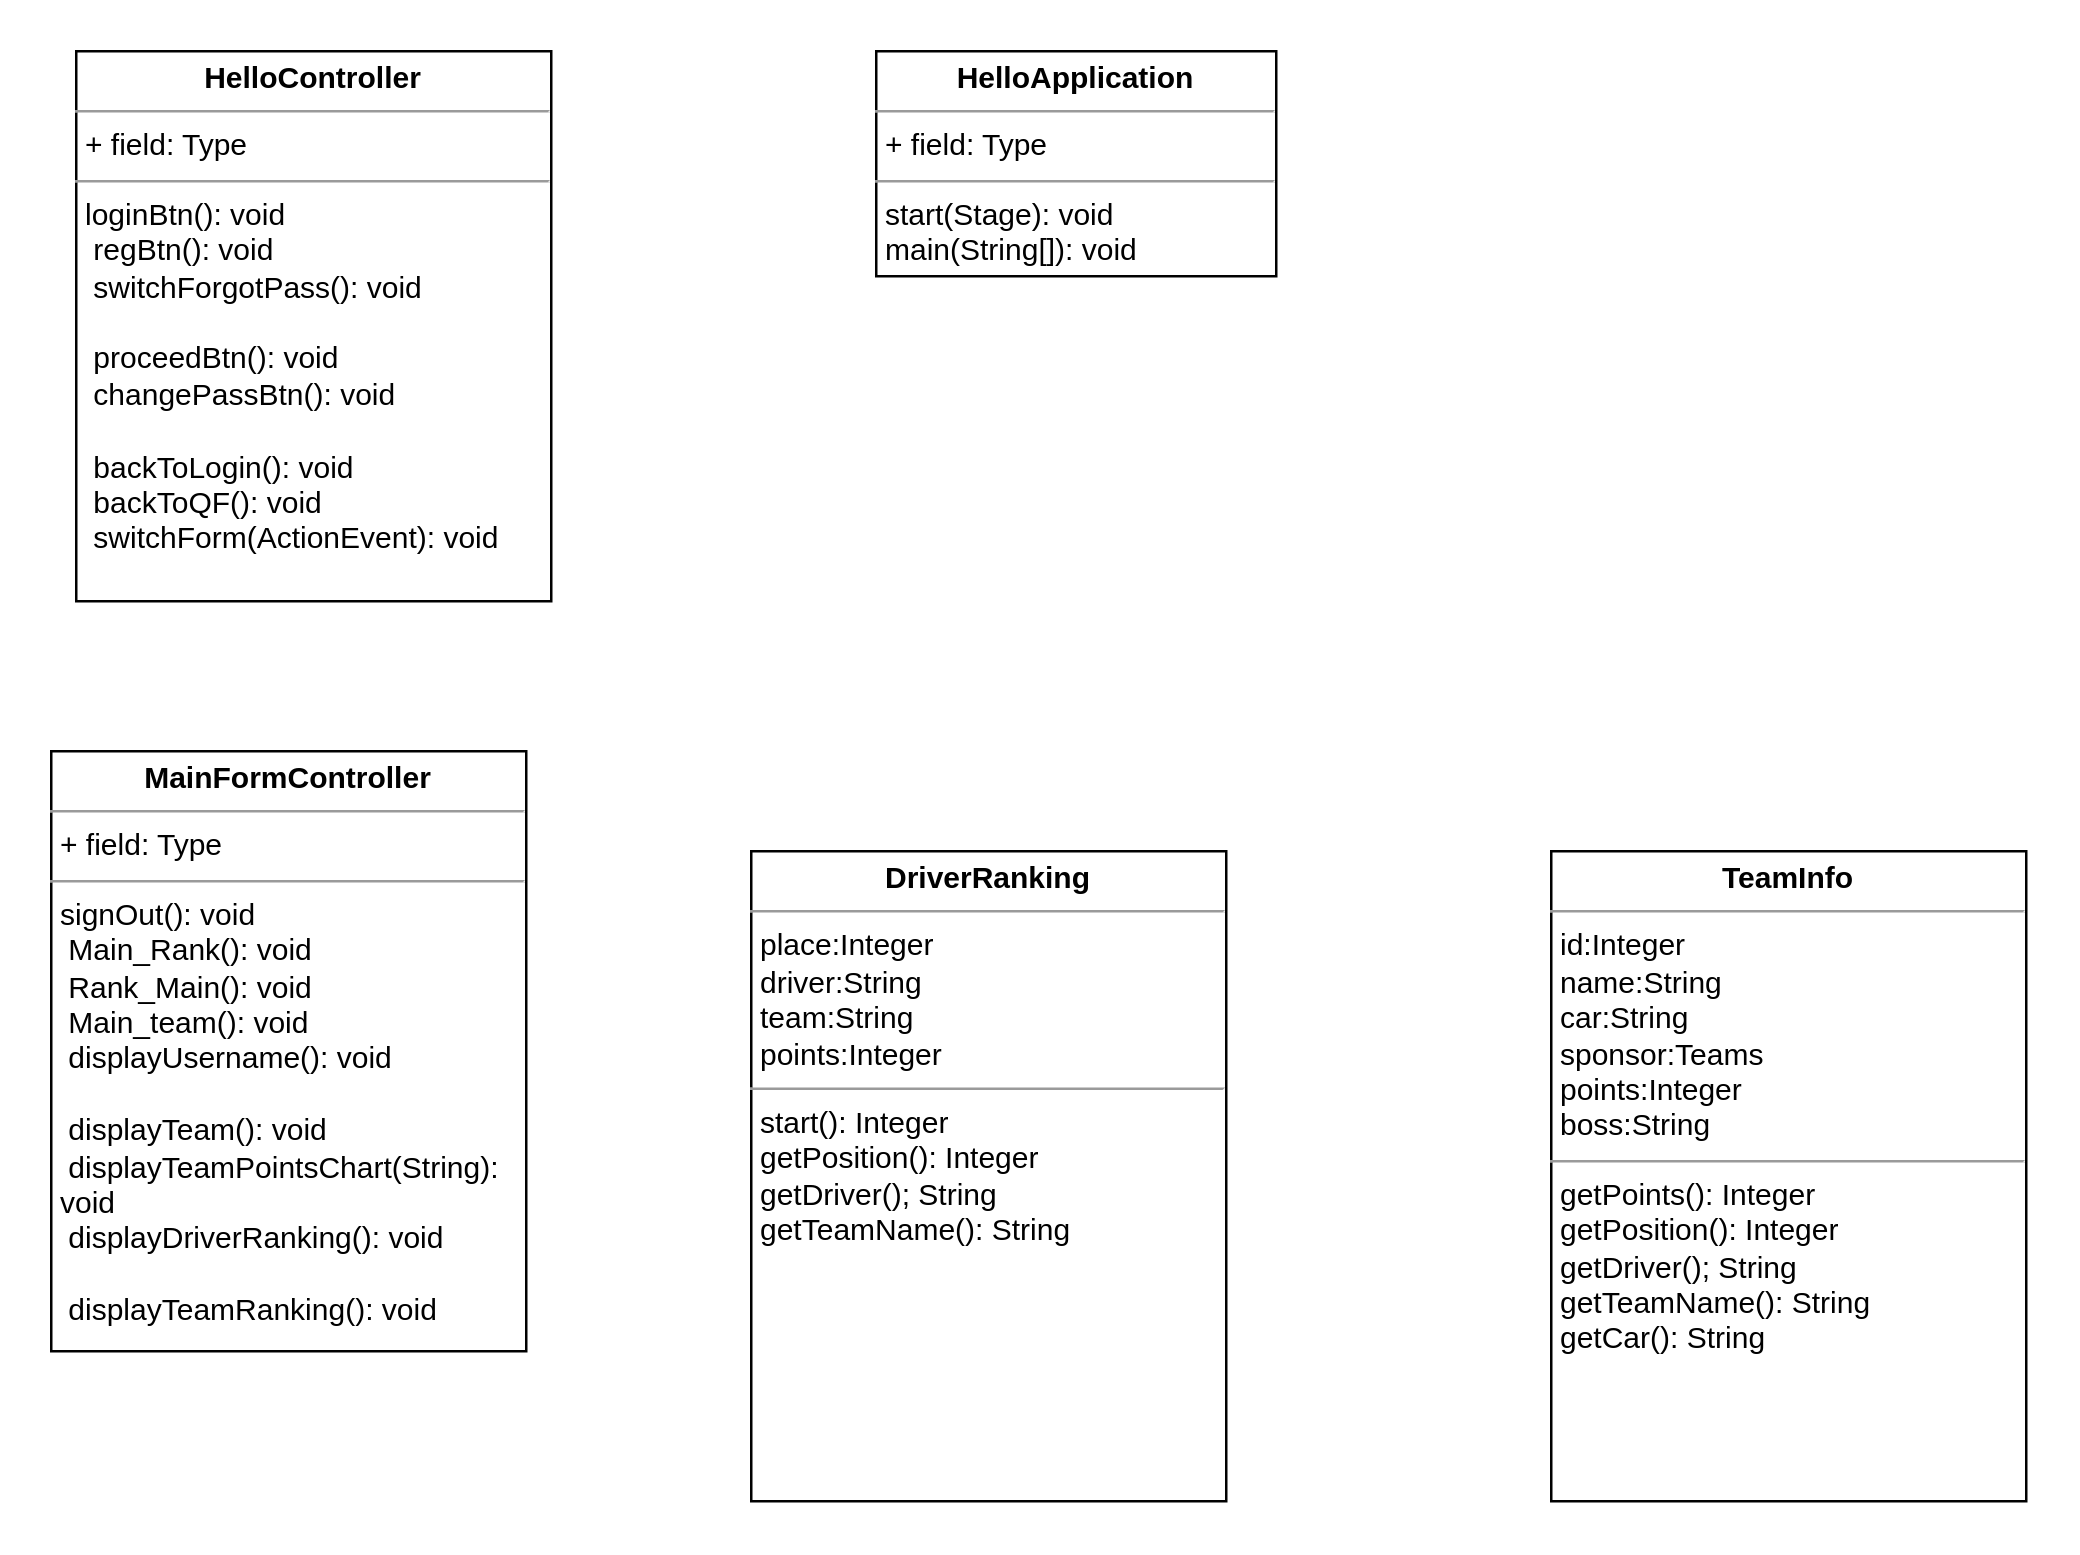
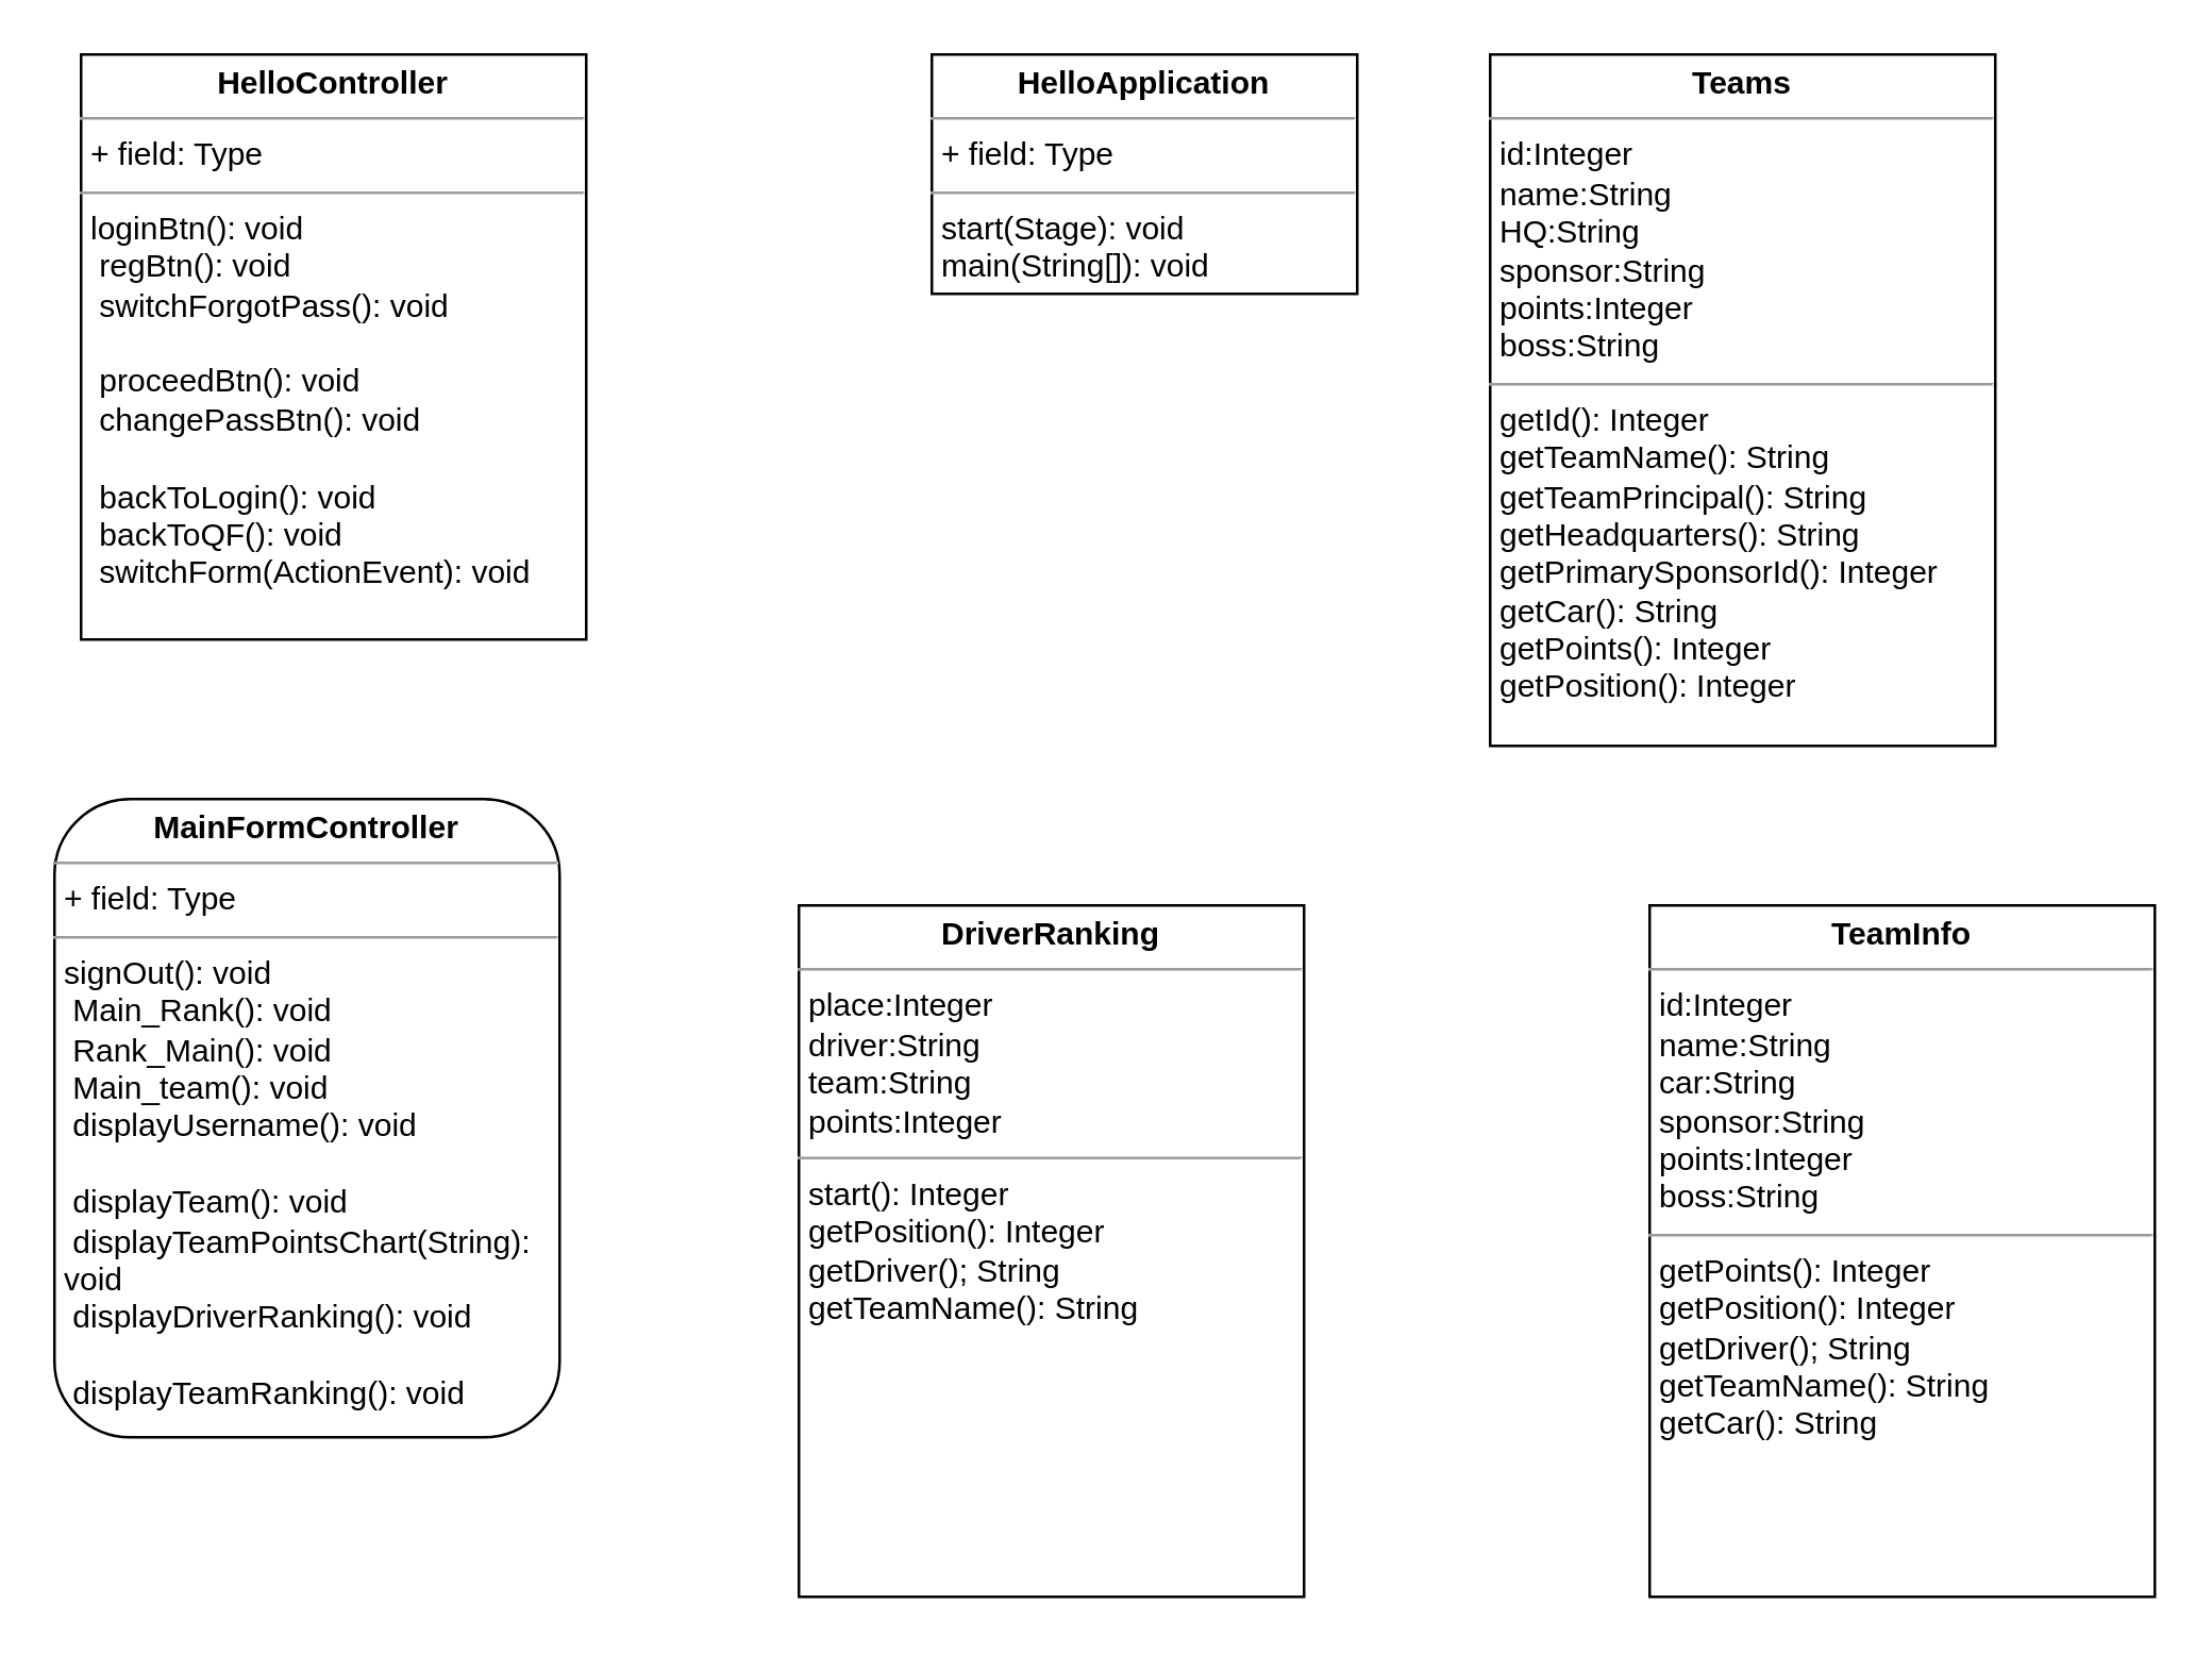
+ <mxCell id="3" value="&lt;p style=&quot;margin:0px;margin-top:4px;text-align:center;&quot;&gt;&lt;b&gt;Teams&lt;/b&gt;&lt;/p&gt;&lt;hr size=&quot;1&quot;&gt;&lt;p style=&quot;margin:0px;margin-left:4px;&quot;&gt;id:Integer&lt;/p&gt;&lt;p style=&quot;margin:0px;margin-left:4px;&quot;&gt;name:String&lt;/p&gt;&lt;p style=&quot;margin:0px;margin-left:4px;&quot;&gt;HQ:String&lt;/p&gt;&lt;p style=&quot;margin:0px;margin-left:4px;&quot;&gt;sponsor:String&lt;/p&gt;&lt;p style=&quot;margin:0px;margin-left:4px;&quot;&gt;points:Integer&lt;/p&gt;&lt;p style=&quot;margin:0px;margin-left:4px;&quot;&gt;boss:String&lt;/p&gt;&lt;hr size=&quot;1&quot;&gt;&lt;p style=&quot;margin:0px;margin-left:4px;&quot;&gt;getId(): Integer&amp;nbsp; &amp;nbsp; &amp;nbsp; &amp;nbsp; &amp;nbsp; &amp;nbsp; &amp;nbsp; &amp;nbsp; &amp;nbsp; &amp;nbsp; &amp;nbsp; &amp;nbsp;&lt;/p&gt;&lt;p style=&quot;margin:0px;margin-left:4px;&quot;&gt;getTeamName(): String&amp;nbsp; &amp;nbsp; &amp;nbsp; &lt;span style=&quot;background-color: initial;&quot;&gt;getTeamPrincipal(): String&amp;nbsp; &amp;nbsp; &lt;/span&gt;&lt;span style=&quot;background-color: initial;&quot;&gt;getHeadquarters(): String&amp;nbsp; &lt;/span&gt;&lt;span style=&quot;background-color: initial;&quot;&gt;getPrimarySponsorId(): Integer&amp;nbsp; &amp;nbsp; &lt;/span&gt;&lt;span style=&quot;background-color: initial;&quot;&gt;getCar(): String&amp;nbsp; &amp;nbsp; &amp;nbsp; &amp;nbsp; &amp;nbsp; &amp;nbsp; &amp;nbsp; &amp;nbsp; &amp;nbsp; &amp;nbsp; &amp;nbsp; &amp;nbsp; &amp;nbsp;&lt;/span&gt;&lt;/p&gt;&lt;p style=&quot;margin:0px;margin-left:4px;&quot;&gt;getPoints(): Integer&amp;nbsp; &amp;nbsp; &amp;nbsp; &amp;nbsp; &amp;nbsp; &amp;nbsp; &amp;nbsp; &amp;nbsp; &amp;nbsp; &amp;nbsp; &amp;nbsp;&lt;/p&gt;&lt;p style=&quot;margin:0px;margin-left:4px;&quot;&gt;getPosition(): Integer&lt;/p&gt;" style="verticalAlign=top;align=left;overflow=fill;fontSize=12;fontFamily=Helvetica;html=1;whiteSpace=wrap;" vertex="1" parent="1"><mxGeometry x="560" y="20" width="190" height="260" as="geometry" /></mxCell>
- <mxCell id="7" value="&lt;p style=&quot;margin:0px;margin-top:4px;text-align:center;&quot;&gt;&lt;b&gt;MainFormController&lt;/b&gt;&lt;/p&gt;&lt;hr size=&quot;1&quot;&gt;&lt;p style=&quot;margin:0px;margin-left:4px;&quot;&gt;+ field: Type&lt;/p&gt;&lt;hr size=&quot;1&quot;&gt;&lt;p style=&quot;margin:0px;margin-left:4px;&quot;&gt;signOut(): void&amp;nbsp; &amp;nbsp; &amp;nbsp; &amp;nbsp; &amp;nbsp; &amp;nbsp; &amp;nbsp; &amp;nbsp; &amp;nbsp; &amp;nbsp; &amp;nbsp; &amp;nbsp; &amp;nbsp;&amp;nbsp;&lt;/p&gt;&lt;p style=&quot;margin:0px;margin-left:4px;&quot;&gt;&amp;nbsp;Main_Rank(): void&amp;nbsp; &amp;nbsp; &amp;nbsp; &amp;nbsp; &amp;nbsp; &amp;nbsp; &amp;nbsp; &amp;nbsp; &amp;nbsp; &amp;nbsp; &amp;nbsp; &amp;nbsp;&amp;nbsp;&lt;/p&gt;&lt;p style=&quot;margin:0px;margin-left:4px;&quot;&gt;&amp;nbsp;Rank_Main(): void&amp;nbsp; &amp;nbsp; &amp;nbsp; &amp;nbsp; &amp;nbsp; &amp;nbsp; &amp;nbsp; &amp;nbsp; &amp;nbsp; &amp;nbsp; &amp;nbsp; &amp;nbsp;&amp;nbsp;&lt;/p&gt;&lt;p style=&quot;margin:0px;margin-left:4px;&quot;&gt;&amp;nbsp;Main_team(): void&amp;nbsp; &amp;nbsp; &amp;nbsp; &amp;nbsp; &amp;nbsp; &amp;nbsp; &amp;nbsp; &amp;nbsp; &amp;nbsp; &amp;nbsp; &amp;nbsp; &amp;nbsp;&amp;nbsp;&lt;/p&gt;&lt;p style=&quot;margin:0px;margin-left:4px;&quot;&gt;&amp;nbsp;displayUsername(): void&amp;nbsp; &amp;nbsp; &amp;nbsp; &amp;nbsp; &amp;nbsp; &amp;nbsp; &amp;nbsp; &amp;nbsp; &amp;nbsp;&amp;nbsp;&lt;/p&gt;&lt;p style=&quot;margin:0px;margin-left:4px;&quot;&gt;&amp;nbsp;displayTeam(): void&amp;nbsp; &amp;nbsp; &amp;nbsp; &amp;nbsp; &amp;nbsp; &amp;nbsp; &amp;nbsp; &amp;nbsp; &amp;nbsp; &amp;nbsp; &amp;nbsp;&amp;nbsp;&lt;/p&gt;&lt;p style=&quot;margin:0px;margin-left:4px;&quot;&gt;&amp;nbsp;displayTeamPointsChart(String): void&amp;nbsp; &amp;nbsp;&amp;nbsp;&lt;/p&gt;&lt;p style=&quot;margin:0px;margin-left:4px;&quot;&gt;&amp;nbsp;displayDriverRanking(): void&amp;nbsp; &amp;nbsp; &amp;nbsp; &amp;nbsp; &amp;nbsp; &amp;nbsp; &amp;nbsp;&lt;/p&gt;&lt;p style=&quot;margin:0px;margin-left:4px;&quot;&gt;&amp;nbsp;displayTeamRanking(): void&amp;nbsp; &amp;nbsp; &amp;nbsp; &amp;nbsp; &amp;nbsp; &amp;nbsp; &amp;nbsp; &amp;nbsp;&lt;/p&gt;&lt;p style=&quot;margin:0px;margin-left:4px;&quot;&gt;&amp;nbsp;initialize(URL, ResourceBundle): void&lt;/p&gt;" style="verticalAlign=top;align=left;overflow=fill;fontSize=12;fontFamily=Helvetica;html=1;whiteSpace=wrap;" vertex="1" parent="1"><mxGeometry x="20" y="300" width="190" height="240" as="geometry" /></mxCell>
+ <mxCell id="7" value="&lt;p style=&quot;margin:0px;margin-top:4px;text-align:center;&quot;&gt;&lt;b&gt;MainFormController&lt;/b&gt;&lt;/p&gt;&lt;hr size=&quot;1&quot;&gt;&lt;p style=&quot;margin:0px;margin-left:4px;&quot;&gt;+ field: Type&lt;/p&gt;&lt;hr size=&quot;1&quot;&gt;&lt;p style=&quot;margin:0px;margin-left:4px;&quot;&gt;signOut(): void&amp;nbsp; &amp;nbsp; &amp;nbsp; &amp;nbsp; &amp;nbsp; &amp;nbsp; &amp;nbsp; &amp;nbsp; &amp;nbsp; &amp;nbsp; &amp;nbsp; &amp;nbsp; &amp;nbsp;&amp;nbsp;&lt;/p&gt;&lt;p style=&quot;margin:0px;margin-left:4px;&quot;&gt;&amp;nbsp;Main_Rank(): void&amp;nbsp; &amp;nbsp; &amp;nbsp; &amp;nbsp; &amp;nbsp; &amp;nbsp; &amp;nbsp; &amp;nbsp; &amp;nbsp; &amp;nbsp; &amp;nbsp; &amp;nbsp;&amp;nbsp;&lt;/p&gt;&lt;p style=&quot;margin:0px;margin-left:4px;&quot;&gt;&amp;nbsp;Rank_Main(): void&amp;nbsp; &amp;nbsp; &amp;nbsp; &amp;nbsp; &amp;nbsp; &amp;nbsp; &amp;nbsp; &amp;nbsp; &amp;nbsp; &amp;nbsp; &amp;nbsp; &amp;nbsp;&amp;nbsp;&lt;/p&gt;&lt;p style=&quot;margin:0px;margin-left:4px;&quot;&gt;&amp;nbsp;Main_team(): void&amp;nbsp; &amp;nbsp; &amp;nbsp; &amp;nbsp; &amp;nbsp; &amp;nbsp; &amp;nbsp; &amp;nbsp; &amp;nbsp; &amp;nbsp; &amp;nbsp; &amp;nbsp;&amp;nbsp;&lt;/p&gt;&lt;p style=&quot;margin:0px;margin-left:4px;&quot;&gt;&amp;nbsp;displayUsername(): void&amp;nbsp; &amp;nbsp; &amp;nbsp; &amp;nbsp; &amp;nbsp; &amp;nbsp; &amp;nbsp; &amp;nbsp; &amp;nbsp;&amp;nbsp;&lt;/p&gt;&lt;p style=&quot;margin:0px;margin-left:4px;&quot;&gt;&amp;nbsp;displayTeam(): void&amp;nbsp; &amp;nbsp; &amp;nbsp; &amp;nbsp; &amp;nbsp; &amp;nbsp; &amp;nbsp; &amp;nbsp; &amp;nbsp; &amp;nbsp; &amp;nbsp;&amp;nbsp;&lt;/p&gt;&lt;p style=&quot;margin:0px;margin-left:4px;&quot;&gt;&amp;nbsp;displayTeamPointsChart(String): void&amp;nbsp; &amp;nbsp;&amp;nbsp;&lt;/p&gt;&lt;p style=&quot;margin:0px;margin-left:4px;&quot;&gt;&amp;nbsp;displayDriverRanking(): void&amp;nbsp; &amp;nbsp; &amp;nbsp; &amp;nbsp; &amp;nbsp; &amp;nbsp; &amp;nbsp;&lt;/p&gt;&lt;p style=&quot;margin:0px;margin-left:4px;&quot;&gt;&amp;nbsp;displayTeamRanking(): void&amp;nbsp; &amp;nbsp; &amp;nbsp; &amp;nbsp; &amp;nbsp; &amp;nbsp; &amp;nbsp; &amp;nbsp;&lt;/p&gt;&lt;p style=&quot;margin:0px;margin-left:4px;&quot;&gt;&amp;nbsp;initialize(URL, ResourceBundle): void&lt;/p&gt;" style="verticalAlign=top;align=left;overflow=fill;fontSize=12;fontFamily=Helvetica;html=1;whiteSpace=wrap;rounded=1;" vertex="1" parent="1"><mxGeometry x="20" y="300" width="190" height="240" as="geometry" /></mxCell>
- <mxCell id="5" value="&lt;p style=&quot;margin:0px;margin-top:4px;text-align:center;&quot;&gt;&lt;b&gt;TeamInfo&lt;/b&gt;&lt;/p&gt;&lt;hr size=&quot;1&quot;&gt;&lt;p style=&quot;border-color: var(--border-color); margin: 0px 0px 0px 4px;&quot;&gt;id:Integer&lt;/p&gt;&lt;p style=&quot;border-color: var(--border-color); margin: 0px 0px 0px 4px;&quot;&gt;name:String&lt;/p&gt;&lt;p style=&quot;border-color: var(--border-color); margin: 0px 0px 0px 4px;&quot;&gt;car:String&lt;/p&gt;&lt;p style=&quot;border-color: var(--border-color); margin: 0px 0px 0px 4px;&quot;&gt;sponsor:Teams&lt;/p&gt;&lt;p style=&quot;border-color: var(--border-color); margin: 0px 0px 0px 4px;&quot;&gt;points:Integer&lt;/p&gt;&lt;p style=&quot;border-color: var(--border-color); margin: 0px 0px 0px 4px;&quot;&gt;boss:String&lt;/p&gt;&lt;hr size=&quot;1&quot;&gt;&lt;p style=&quot;border-color: var(--border-color); margin: 0px 0px 0px 4px;&quot;&gt;getPoints(): Integer&amp;nbsp; &amp;nbsp; &amp;nbsp; &amp;nbsp; &amp;nbsp; &amp;nbsp; &amp;nbsp; &amp;nbsp; &amp;nbsp; &amp;nbsp; &amp;nbsp;&lt;/p&gt;&lt;p style=&quot;border-color: var(--border-color); margin: 0px 0px 0px 4px;&quot;&gt;getPosition(): Integer&lt;/p&gt;&lt;p style=&quot;border-color: var(--border-color); margin: 0px 0px 0px 4px;&quot;&gt;getDriver(); String&lt;/p&gt;&lt;p style=&quot;border-color: var(--border-color); margin: 0px 0px 0px 4px;&quot;&gt;getTeamName(): String&lt;/p&gt;&lt;p style=&quot;border-color: var(--border-color); margin: 0px 0px 0px 4px;&quot;&gt;getCar(): String&amp;nbsp;&lt;br&gt;&lt;/p&gt;" style="verticalAlign=top;align=left;overflow=fill;fontSize=12;fontFamily=Helvetica;html=1;whiteSpace=wrap;" vertex="1" parent="1"><mxGeometry x="620" y="340" width="190" height="260" as="geometry" /></mxCell>
+ <mxCell id="5" value="&lt;p style=&quot;margin:0px;margin-top:4px;text-align:center;&quot;&gt;&lt;b&gt;TeamInfo&lt;/b&gt;&lt;/p&gt;&lt;hr size=&quot;1&quot;&gt;&lt;p style=&quot;border-color: var(--border-color); margin: 0px 0px 0px 4px;&quot;&gt;id:Integer&lt;/p&gt;&lt;p style=&quot;border-color: var(--border-color); margin: 0px 0px 0px 4px;&quot;&gt;name:String&lt;/p&gt;&lt;p style=&quot;border-color: var(--border-color); margin: 0px 0px 0px 4px;&quot;&gt;car:String&lt;/p&gt;&lt;p style=&quot;border-color: var(--border-color); margin: 0px 0px 0px 4px;&quot;&gt;sponsor:String&lt;/p&gt;&lt;p style=&quot;border-color: var(--border-color); margin: 0px 0px 0px 4px;&quot;&gt;points:Integer&lt;/p&gt;&lt;p style=&quot;border-color: var(--border-color); margin: 0px 0px 0px 4px;&quot;&gt;boss:String&lt;/p&gt;&lt;hr size=&quot;1&quot;&gt;&lt;p style=&quot;border-color: var(--border-color); margin: 0px 0px 0px 4px;&quot;&gt;getPoints(): Integer&amp;nbsp; &amp;nbsp; &amp;nbsp; &amp;nbsp; &amp;nbsp; &amp;nbsp; &amp;nbsp; &amp;nbsp; &amp;nbsp; &amp;nbsp; &amp;nbsp;&lt;/p&gt;&lt;p style=&quot;border-color: var(--border-color); margin: 0px 0px 0px 4px;&quot;&gt;getPosition(): Integer&lt;/p&gt;&lt;p style=&quot;border-color: var(--border-color); margin: 0px 0px 0px 4px;&quot;&gt;getDriver(); String&lt;/p&gt;&lt;p style=&quot;border-color: var(--border-color); margin: 0px 0px 0px 4px;&quot;&gt;getTeamName(): String&lt;/p&gt;&lt;p style=&quot;border-color: var(--border-color); margin: 0px 0px 0px 4px;&quot;&gt;getCar(): String&amp;nbsp;&lt;br&gt;&lt;/p&gt;" style="verticalAlign=top;align=left;overflow=fill;fontSize=12;fontFamily=Helvetica;html=1;whiteSpace=wrap;" vertex="1" parent="1"><mxGeometry x="620" y="340" width="190" height="260" as="geometry" /></mxCell>
